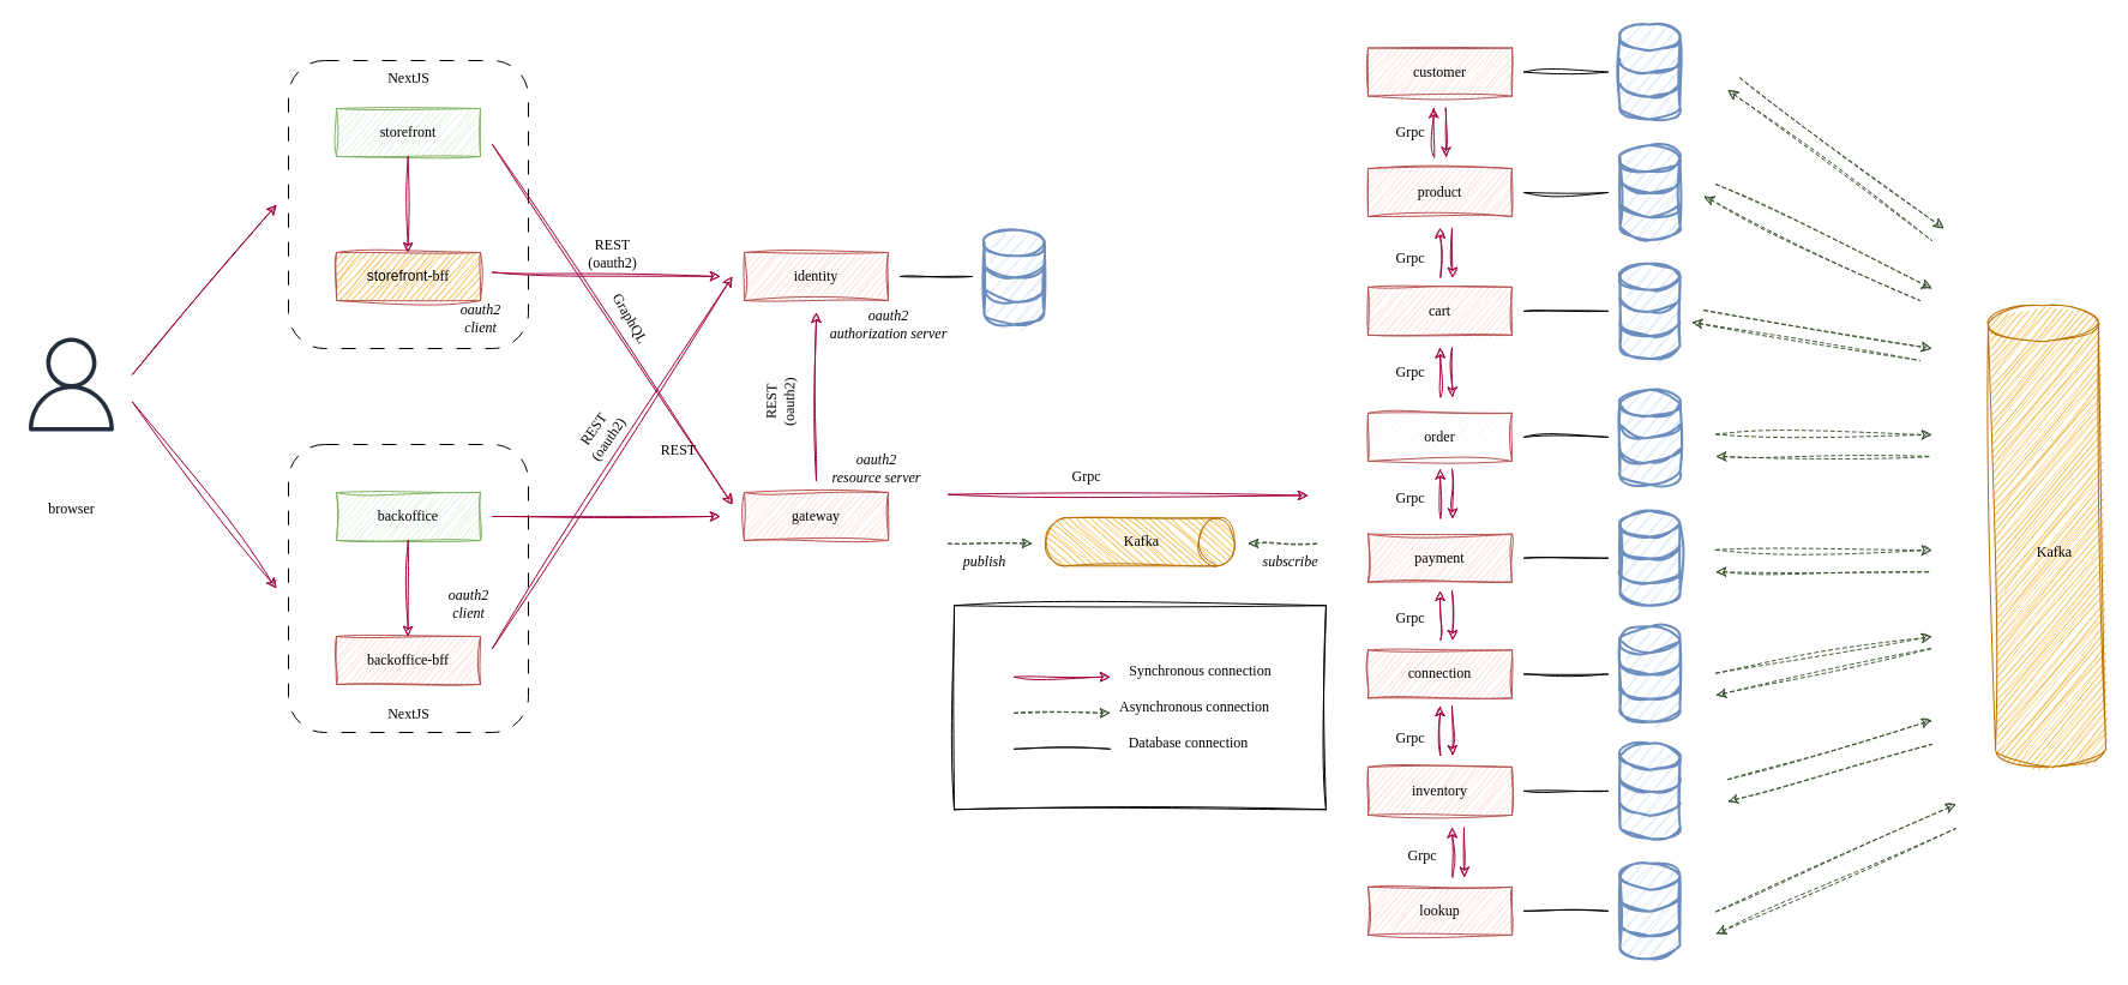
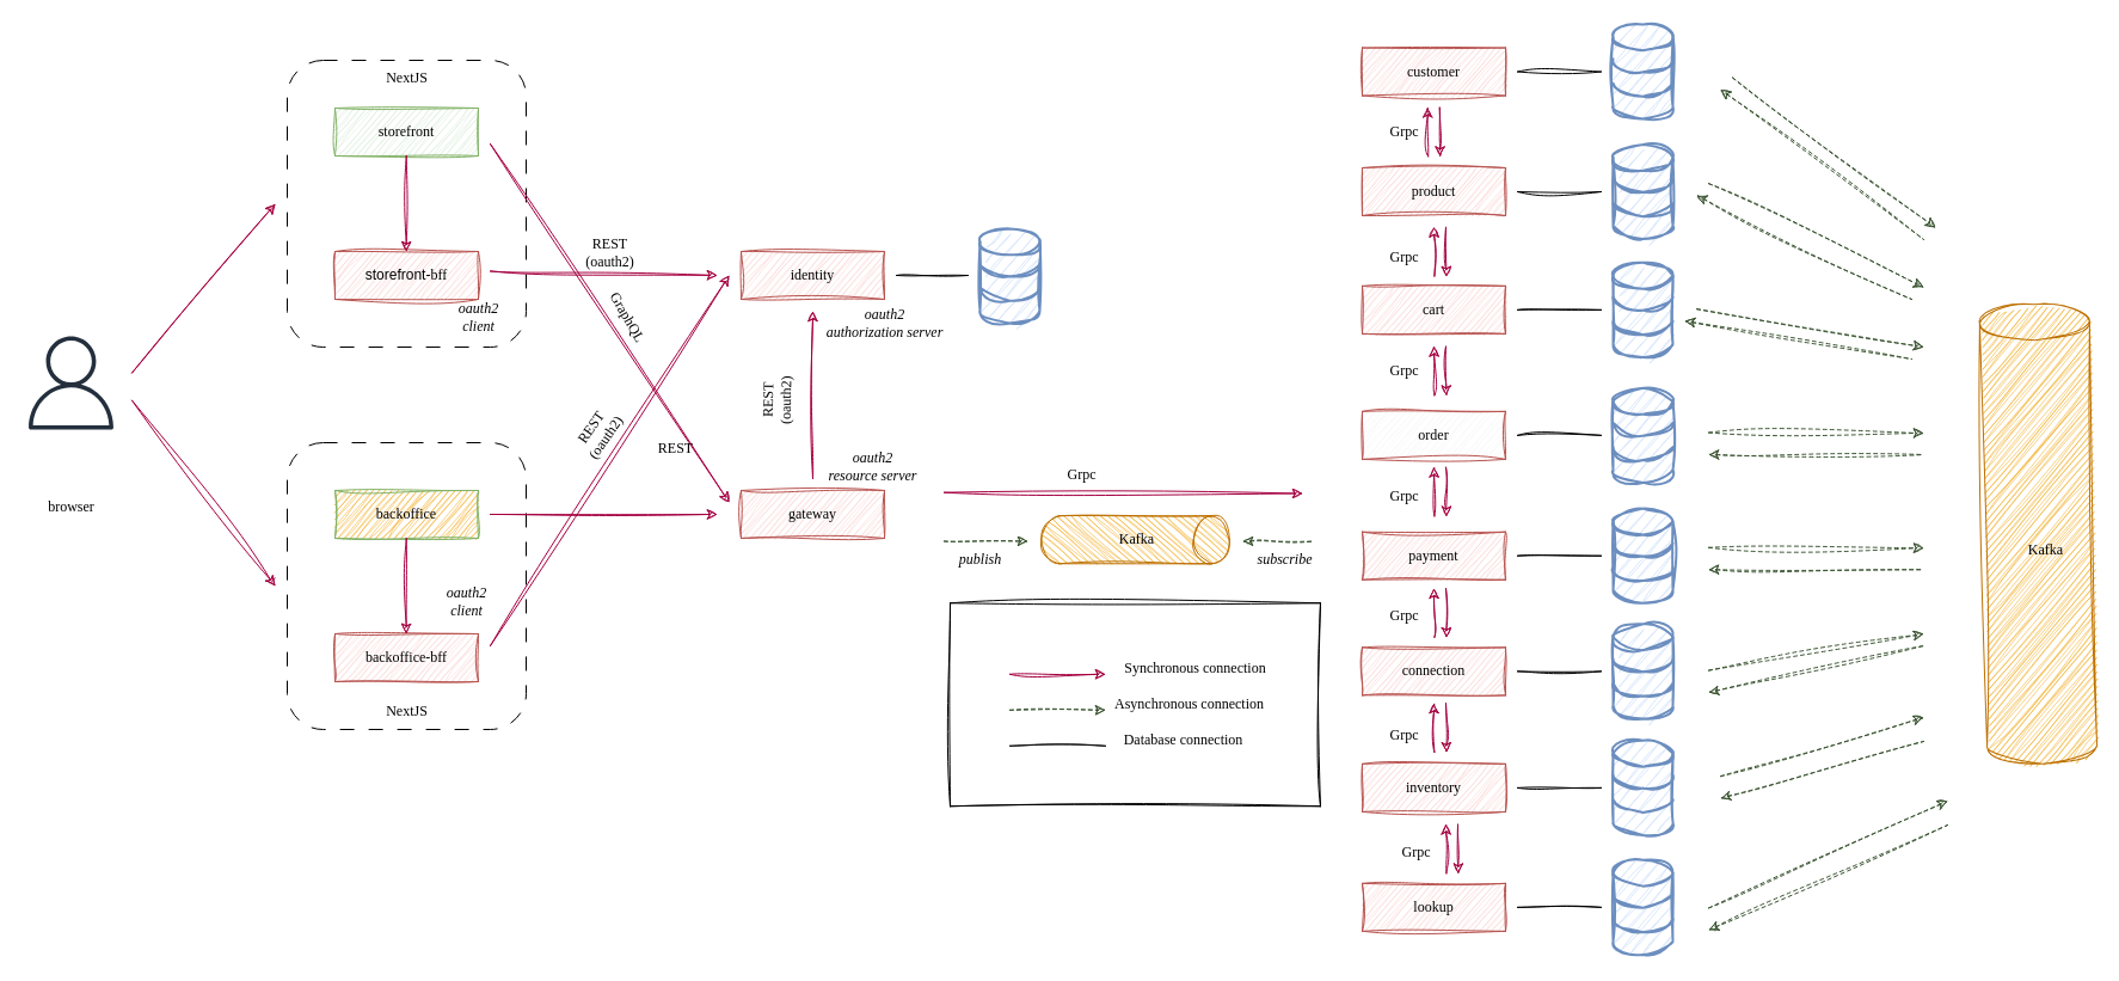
- <mxCell id="9" value="storefront&lt;font face=&quot;Comic Sans MS&quot;&gt;-bff&lt;/font&gt;" style="rounded=0;whiteSpace=wrap;html=1;sketch=1;curveFitting=1;jiggle=2;glass=0;fillColor=#f0a30a;strokeColor=#b85450;" parent="1" vertex="1"><mxGeometry x="280" y="210" width="120" height="40" as="geometry" /></mxCell>
+ <mxCell id="9" value="storefront&lt;font face=&quot;Comic Sans MS&quot;&gt;-bff&lt;/font&gt;" style="rounded=0;whiteSpace=wrap;html=1;sketch=1;curveFitting=1;jiggle=2;glass=0;fillColor=#f8cecc;strokeColor=#b85450;" parent="1" vertex="1"><mxGeometry x="280" y="210" width="120" height="40" as="geometry" /></mxCell>
- <mxCell id="6" value="&lt;font face=&quot;Comic Sans MS&quot;&gt;backoffice&lt;/font&gt;" style="rounded=0;whiteSpace=wrap;html=1;sketch=1;curveFitting=1;jiggle=2;glass=0;fillColor=#d5e8d4;strokeColor=#82b366;" parent="1" vertex="1"><mxGeometry x="280" y="410" width="120" height="40" as="geometry" /></mxCell>
+ <mxCell id="6" value="&lt;font face=&quot;Comic Sans MS&quot;&gt;backoffice&lt;/font&gt;" style="rounded=0;whiteSpace=wrap;html=1;sketch=1;curveFitting=1;jiggle=2;glass=0;fillColor=#f0a30a;strokeColor=#82b366;" parent="1" vertex="1"><mxGeometry x="280" y="410" width="120" height="40" as="geometry" /></mxCell>
